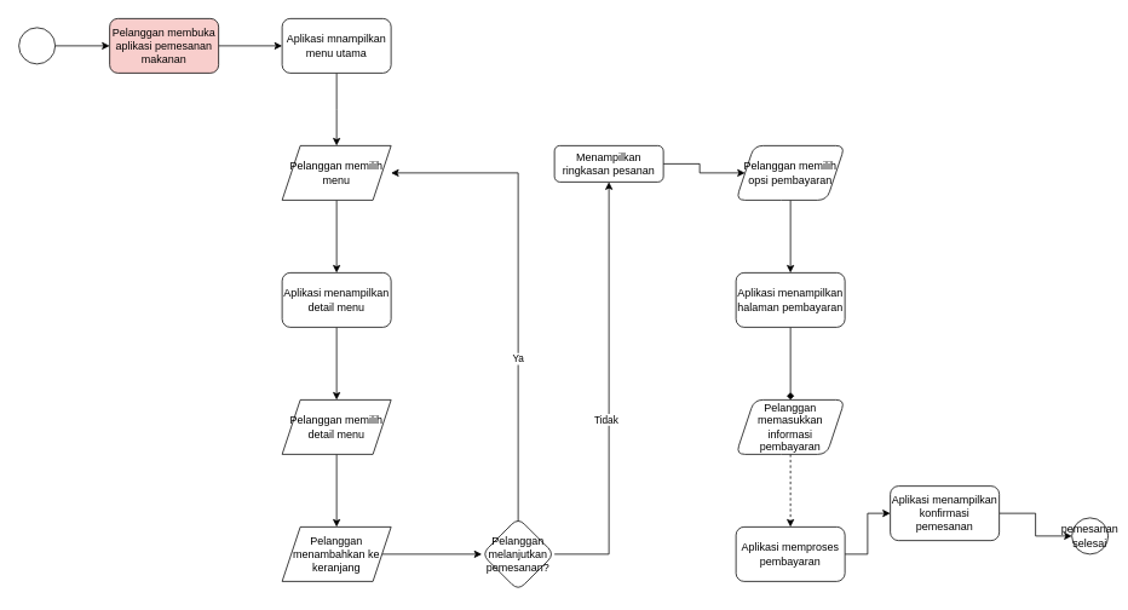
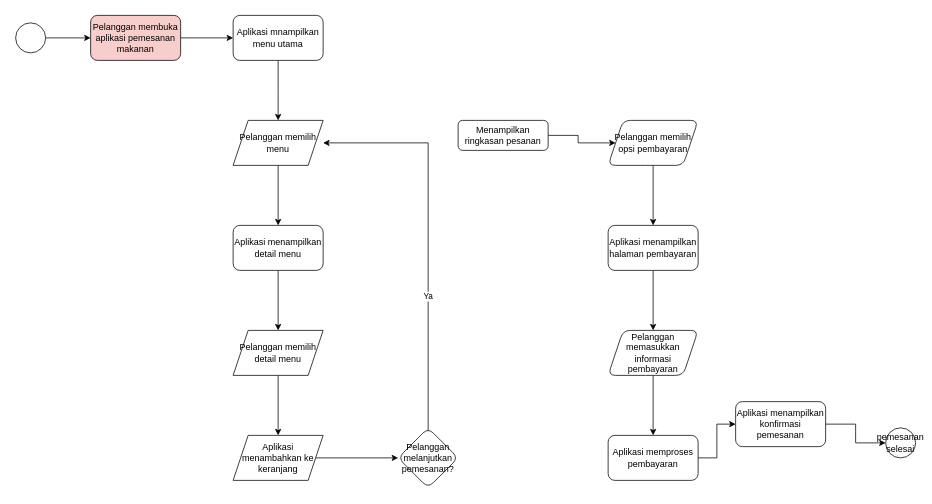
- <mxCell id="23" value="" style="edgeStyle=orthogonalEdgeStyle;rounded=0;orthogonalLoop=1;jettySize=auto;html=1;endArrow=diamond;" edge="1" parent="1" source="24" target="26"><mxGeometry relative="1" as="geometry" /></mxCell>
+ <mxCell id="23" value="" style="edgeStyle=orthogonalEdgeStyle;rounded=0;orthogonalLoop=1;jettySize=auto;html=1;" edge="1" parent="1" source="24" target="26"><mxGeometry relative="1" as="geometry" /></mxCell>
- <mxCell id="12" value="" style="edgeStyle=orthogonalEdgeStyle;rounded=0;orthogonalLoop=1;jettySize=auto;html=1;" edge="1" parent="1" source="14" target="16"><mxGeometry relative="1" as="geometry"><Array as="points"><mxPoint x="670" y="610" /></Array></mxGeometry></mxCell>
- <mxCell id="13" value="Tidak" style="edgeLabel;html=1;align=center;verticalAlign=middle;resizable=0;points=[];" vertex="1" connectable="0" parent="12"><mxGeometry x="-0.109" y="5" relative="1" as="geometry"><mxPoint x="1" as="offset" /></mxGeometry></mxCell>
- <mxCell id="25" value="" style="edgeStyle=orthogonalEdgeStyle;rounded=0;orthogonalLoop=1;jettySize=auto;html=1;dashed=1;" edge="1" parent="1" source="26" target="28"><mxGeometry relative="1" as="geometry" /></mxCell>
+ <mxCell id="25" value="" style="edgeStyle=orthogonalEdgeStyle;rounded=0;orthogonalLoop=1;jettySize=auto;html=1;" edge="1" parent="1" source="26" target="28"><mxGeometry relative="1" as="geometry" /></mxCell>
- <mxCell id="20" value="Pelanggan menambahkan ke keranjang" style="shape=parallelogram;perimeter=parallelogramPerimeter;whiteSpace=wrap;html=1;fixedSize=1;" vertex="1" parent="1"><mxGeometry x="310" y="580" width="120" height="60" as="geometry" /></mxCell>
+ <mxCell id="20" value="Aplikasi menambahkan ke keranjang" style="shape=parallelogram;perimeter=parallelogramPerimeter;whiteSpace=wrap;html=1;fixedSize=1;" vertex="1" parent="1"><mxGeometry x="310" y="580" width="120" height="60" as="geometry" /></mxCell>
